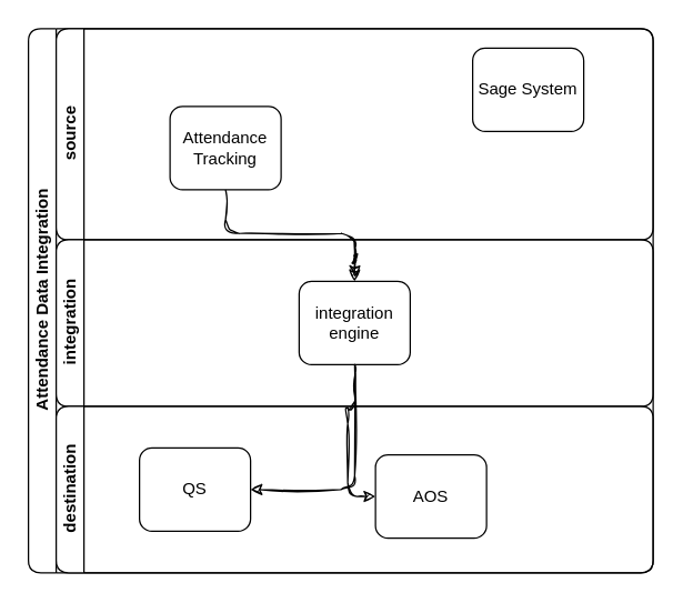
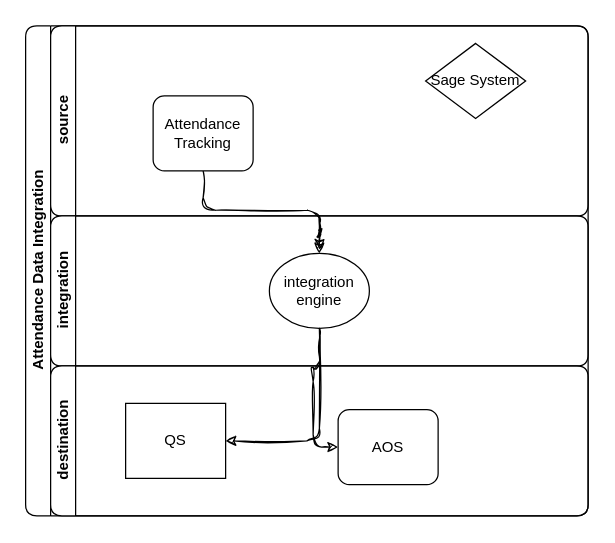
- <mxCell id="5" value="Sage System" style="rounded=1;whiteSpace=wrap;html=1;fontFamily=Helvetica;fontSize=12;fontColor=#000000;align=center;" parent="4" vertex="1"><mxGeometry x="300" y="14" width="80" height="60" as="geometry" /></mxCell>
+ <mxCell id="5" value="Sage System" style="rhombus;whiteSpace=wrap;html=1;fontFamily=Helvetica;fontSize=12;fontColor=#000000;align=center;" parent="4" vertex="1"><mxGeometry x="300" y="14" width="80" height="60" as="geometry" /></mxCell>
- <mxCell id="9" value="integration engine" style="rounded=1;whiteSpace=wrap;html=1;fontFamily=Helvetica;fontSize=12;fontColor=#000000;align=center;" parent="8" vertex="1"><mxGeometry x="175" y="30" width="80" height="60" as="geometry" /></mxCell>
+ <mxCell id="9" value="integration engine" style="ellipse;whiteSpace=wrap;html=1;fontFamily=Helvetica;fontSize=12;fontColor=#000000;align=center;" parent="8" vertex="1"><mxGeometry x="175" y="30" width="80" height="60" as="geometry" /></mxCell>
- <mxCell id="12" value="QS" style="rounded=1;whiteSpace=wrap;html=1;fontFamily=Helvetica;fontSize=12;fontColor=#000000;align=center;" vertex="1" parent="10"><mxGeometry x="60" y="30" width="80" height="60" as="geometry" /></mxCell>
+ <mxCell id="12" value="QS" style="whiteSpace=wrap;html=1;fontFamily=Helvetica;fontSize=12;fontColor=#000000;align=center;rounded=0;" vertex="1" parent="10"><mxGeometry x="60" y="30" width="80" height="60" as="geometry" /></mxCell>
